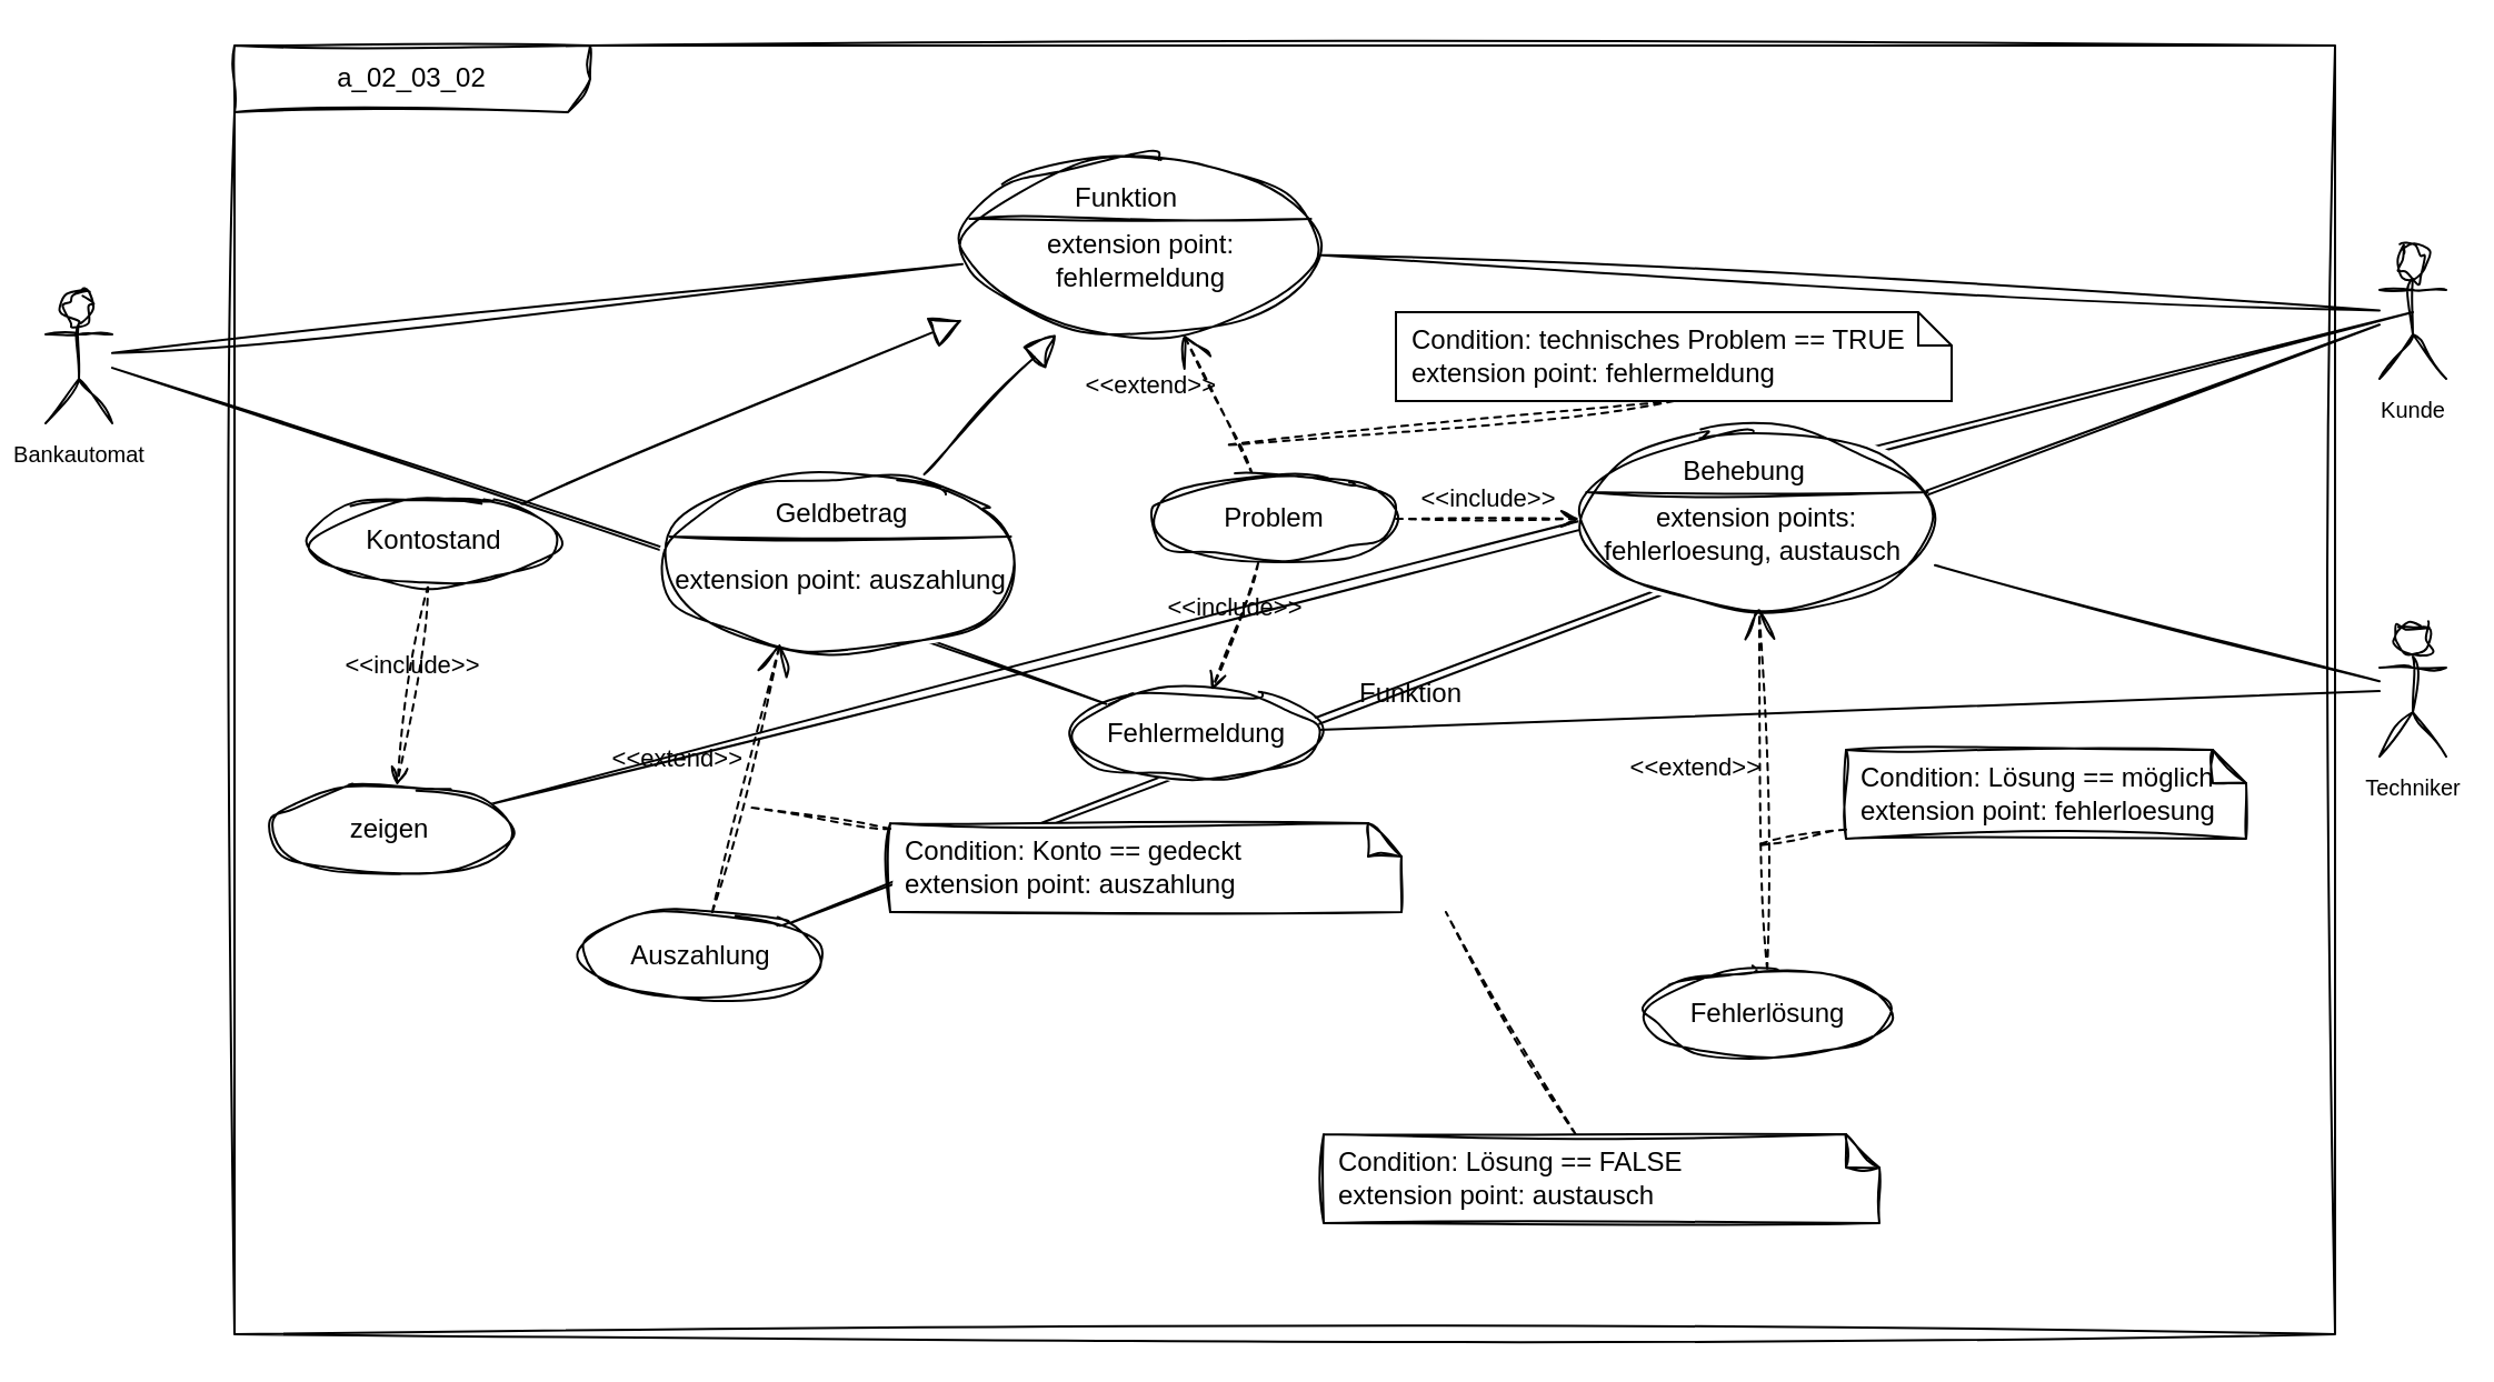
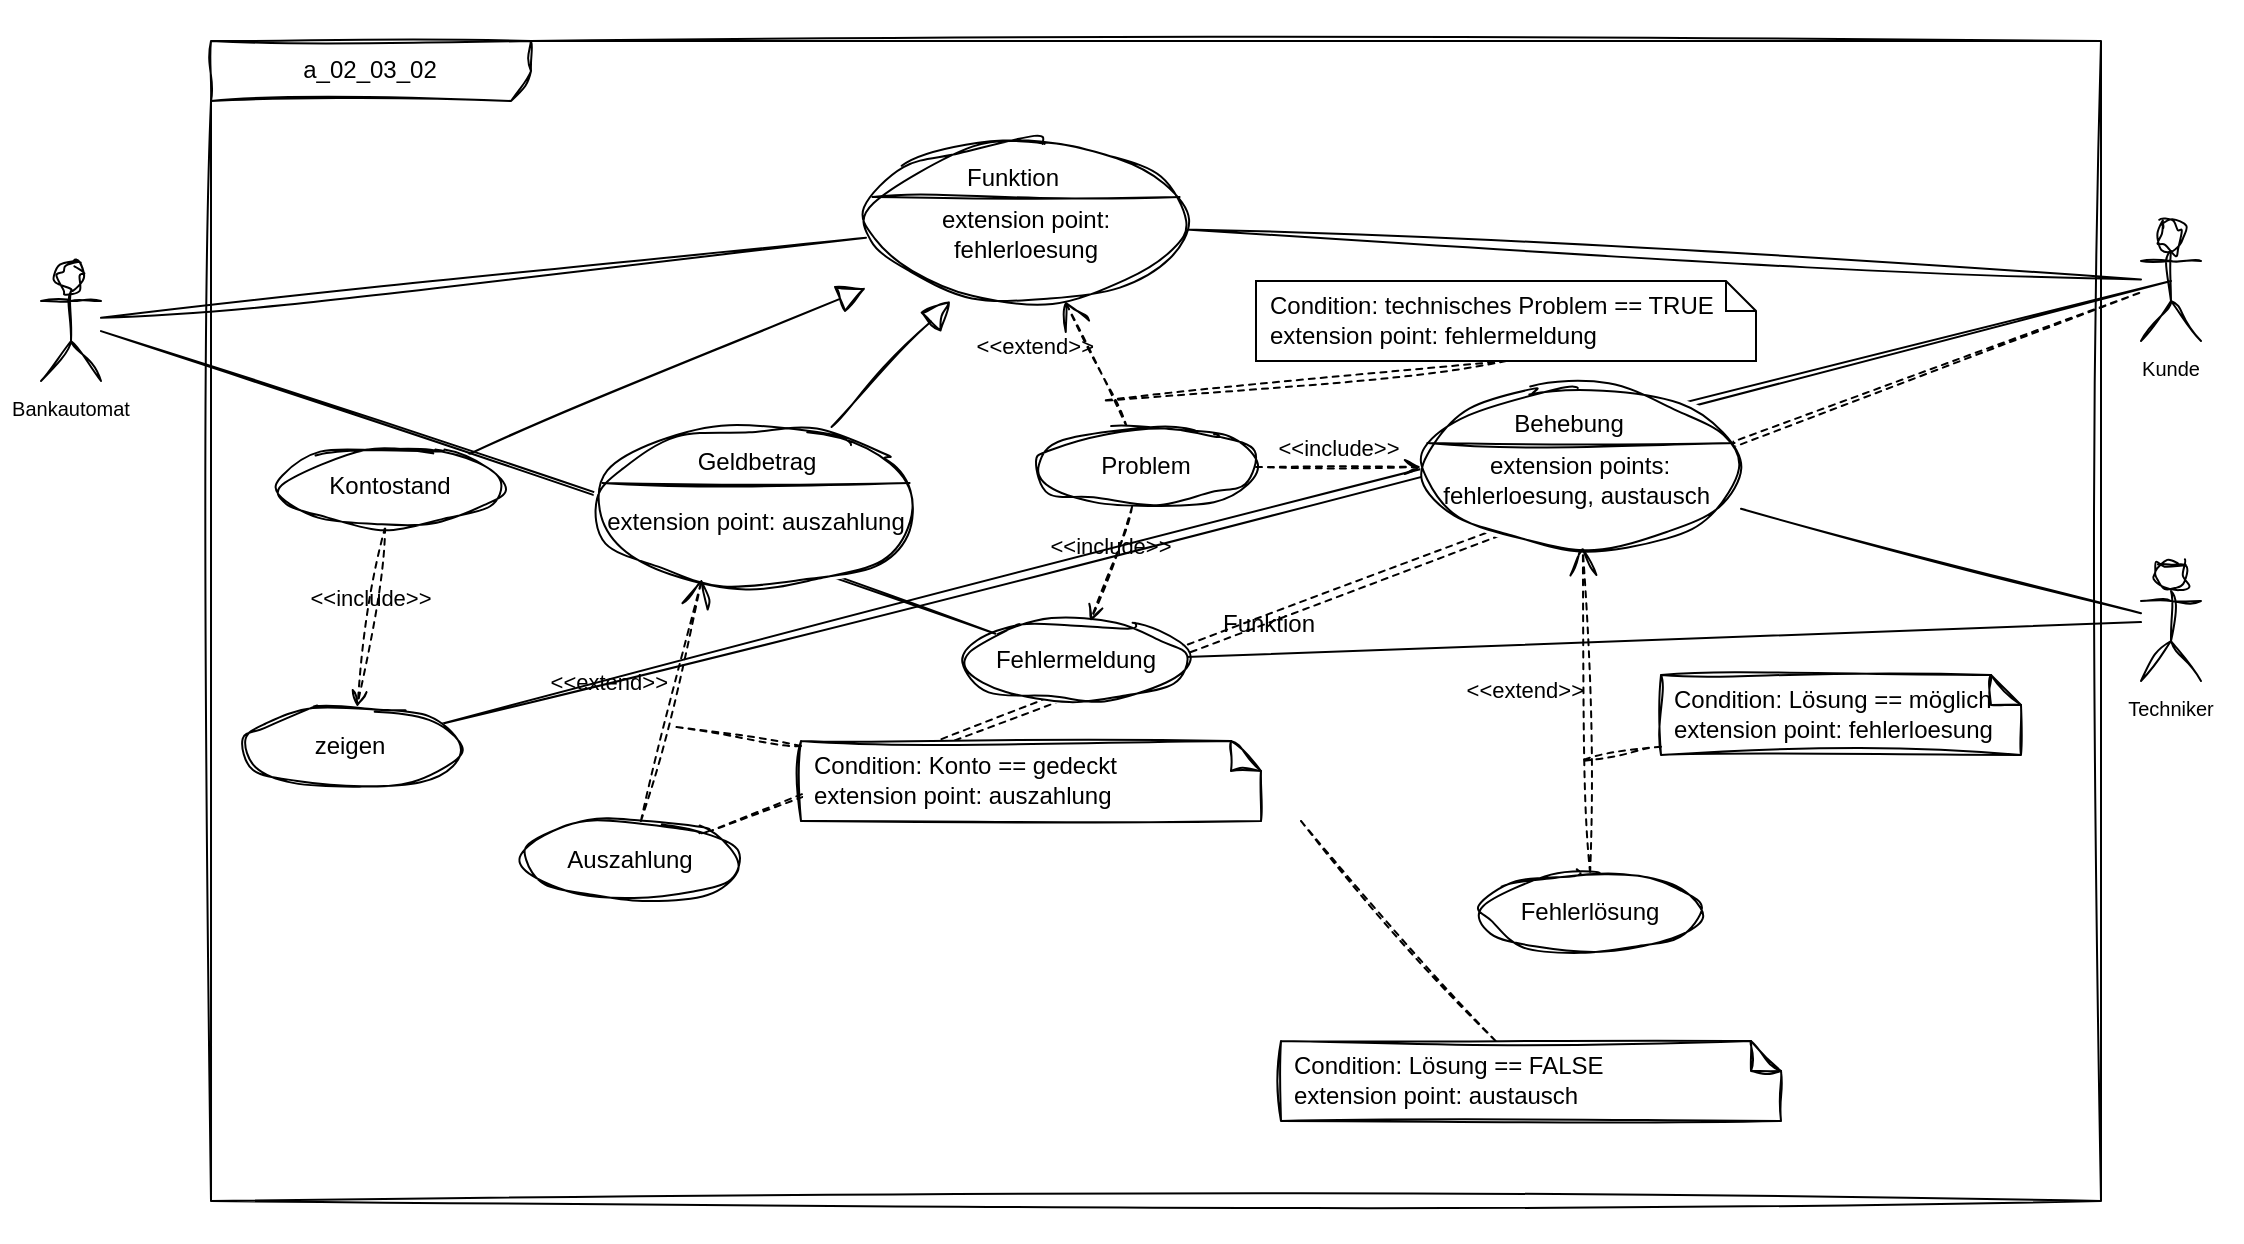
- <mxCell id="28" value="&lt;br&gt;extension point: fehlermeldung" style="html=1;shape=mxgraph.sysml.useCaseExtPt;whiteSpace=wrap;align=center;sketch=1;curveFitting=1;jiggle=2;" parent="1" vertex="1"><mxGeometry x="432.5" y="70" width="160" height="80" as="geometry" /></mxCell>
+ <mxCell id="28" value="&lt;br&gt;extension point: fehlerloesung" style="html=1;shape=mxgraph.sysml.useCaseExtPt;whiteSpace=wrap;align=center;sketch=1;curveFitting=1;jiggle=2;" parent="1" vertex="1"><mxGeometry x="432.5" y="70" width="160" height="80" as="geometry" /></mxCell>
- <mxCell id="2" style="rounded=0;orthogonalLoop=1;jettySize=auto;html=1;endArrow=none;endFill=0;sketch=1;curveFitting=1;jiggle=2;" parent="1" source="22" target="5" edge="1"><mxGeometry relative="1" as="geometry" /></mxCell>
+ <mxCell id="2" style="rounded=0;orthogonalLoop=1;jettySize=auto;html=1;endArrow=none;endFill=0;sketch=1;curveFitting=1;jiggle=2;dashed=1;" parent="1" source="22" target="5" edge="1"><mxGeometry relative="1" as="geometry" /></mxCell>
- <mxCell id="40" value="Condition: Lösung == FALSE&#10;extension point: austausch" style="shape=note;size=15;spacingLeft=5;align=left;whiteSpace=wrap;sketch=1;curveFitting=1;jiggle=2;" parent="1" vertex="1"><mxGeometry x="595" y="510" width="250" height="40" as="geometry" /></mxCell>
+ <mxCell id="40" value="Condition: Lösung == FALSE&#10;extension point: austausch" style="shape=note;size=15;spacingLeft=5;align=left;whiteSpace=wrap;sketch=1;curveFitting=1;jiggle=2;" parent="1" vertex="1"><mxGeometry x="640" y="520" width="250" height="40" as="geometry" /></mxCell>
